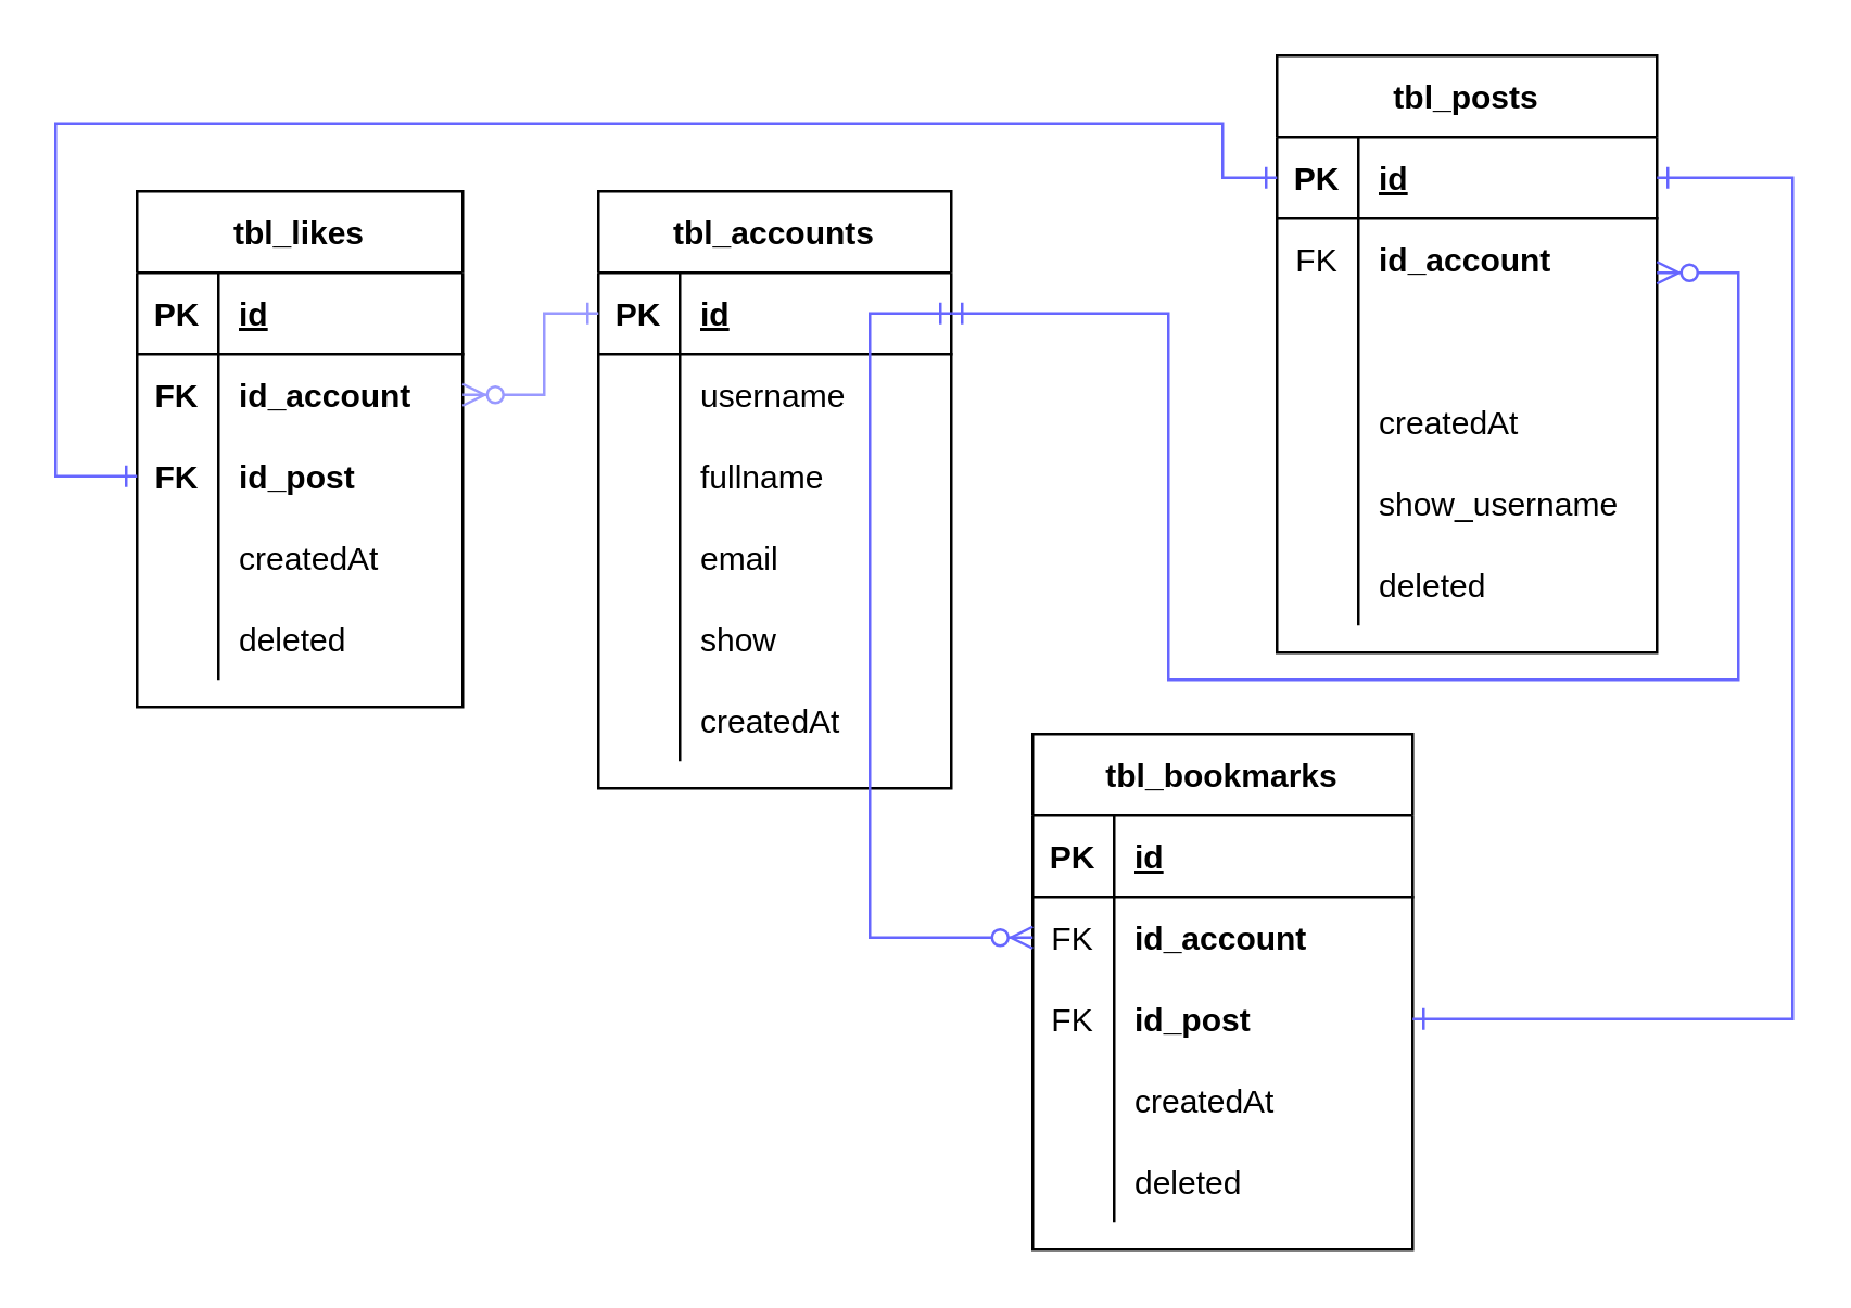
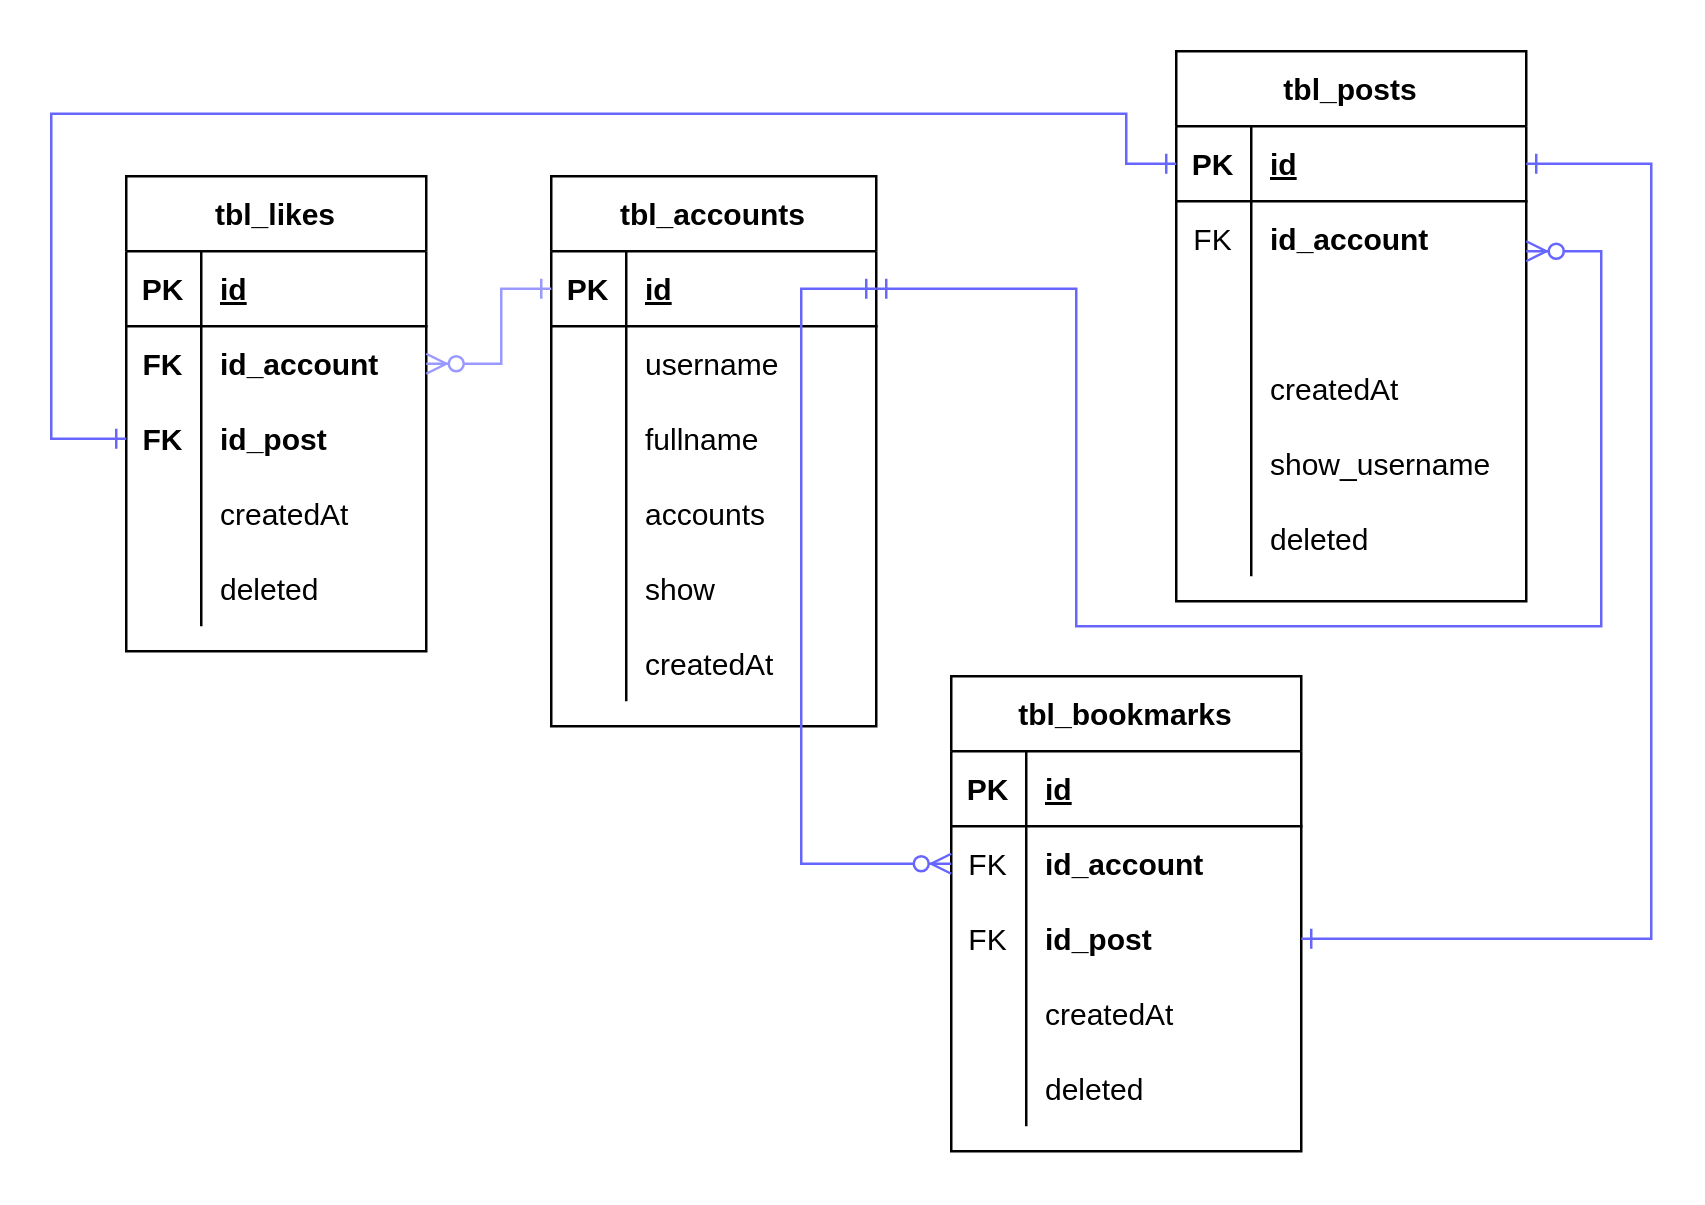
- <mxCell id="14" value="email" style="shape=partialRectangle;connectable=0;fillColor=none;top=0;left=0;bottom=0;right=0;align=left;spacingLeft=6;overflow=hidden;" parent="12" vertex="1"><mxGeometry x="30" width="100" height="30" as="geometry" /></mxCell>
+ <mxCell id="14" value="accounts" style="shape=partialRectangle;connectable=0;fillColor=none;top=0;left=0;bottom=0;right=0;align=left;spacingLeft=6;overflow=hidden;" parent="12" vertex="1"><mxGeometry x="30" width="100" height="30" as="geometry" /></mxCell>
